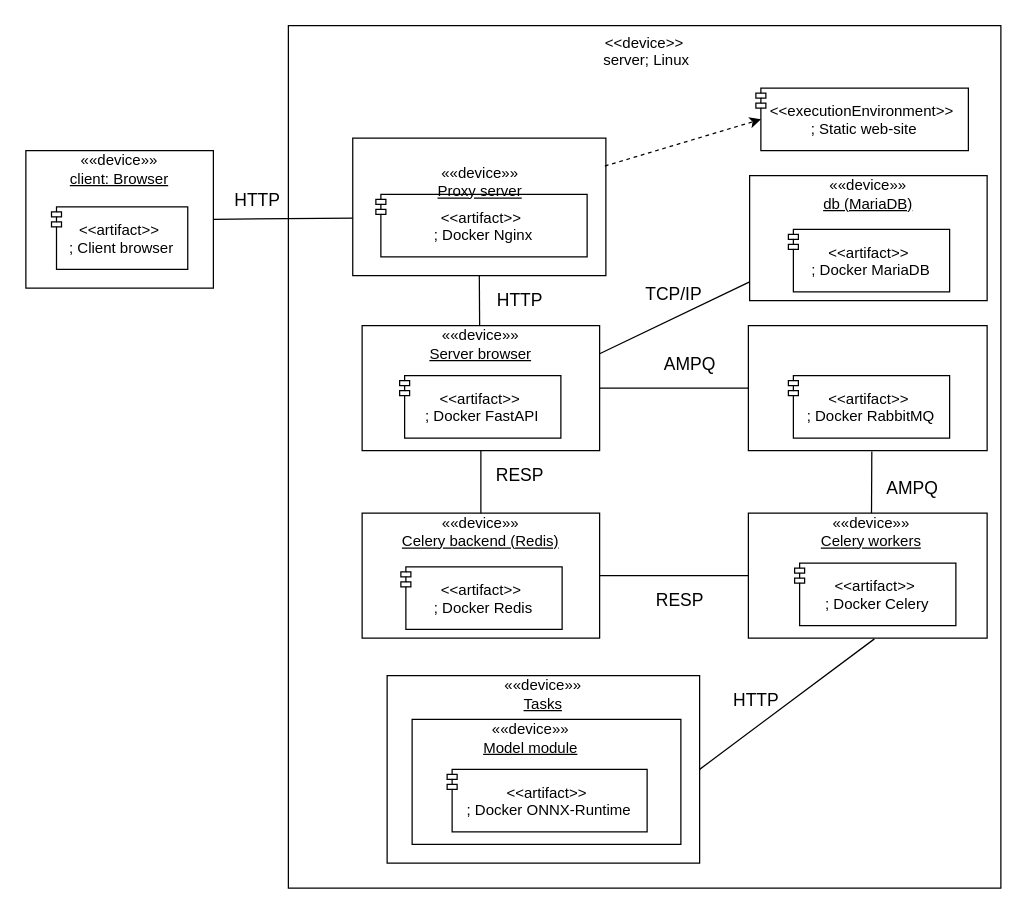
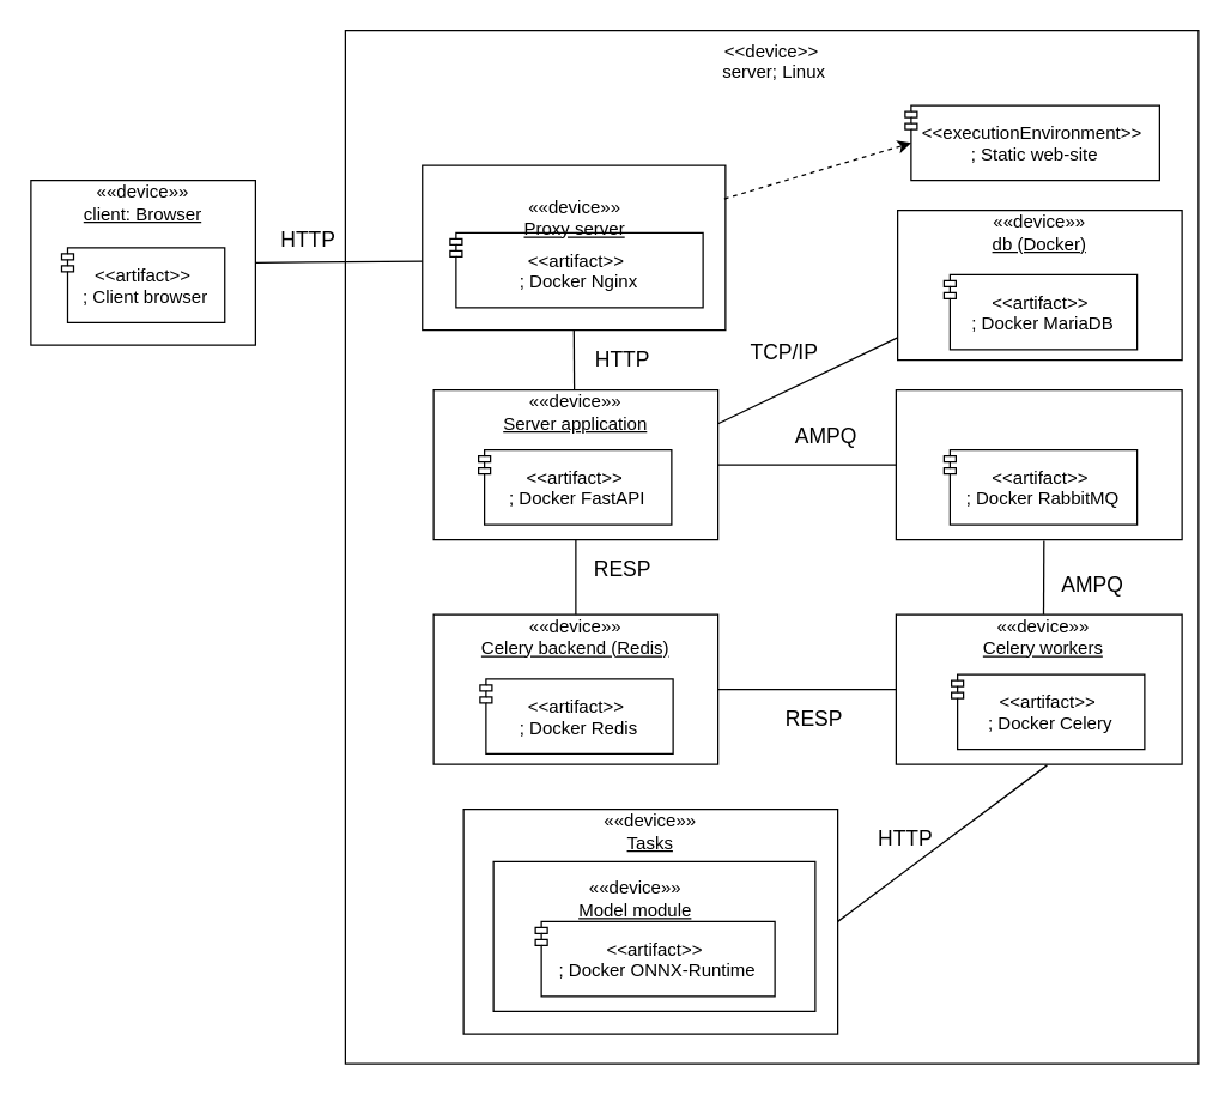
- <mxCell id="35" value="&lt;span&gt;««&lt;/span&gt;&lt;span&gt;device»&lt;/span&gt;&lt;span&gt;»&lt;/span&gt;&lt;br&gt;&lt;u&gt;db (MariaDB)&lt;/u&gt;" style="text;html=1;strokeColor=none;fillColor=none;align=center;verticalAlign=middle;whiteSpace=wrap;rounded=0;" vertex="1" parent="1"><mxGeometry x="599" y="140" width="190" height="30" as="geometry" /></mxCell>
+ <mxCell id="35" value="&lt;span&gt;««&lt;/span&gt;&lt;span&gt;device»&lt;/span&gt;&lt;span&gt;»&lt;/span&gt;&lt;br&gt;&lt;u&gt;db (Docker)&lt;/u&gt;" style="text;html=1;strokeColor=none;fillColor=none;align=center;verticalAlign=middle;whiteSpace=wrap;rounded=0;" vertex="1" parent="1"><mxGeometry x="599" y="140" width="190" height="30" as="geometry" /></mxCell>
- <mxCell id="37" value="TCP/IP" style="text;whiteSpace=wrap;html=1;fontSize=14;" vertex="1" parent="1"><mxGeometry x="514" y="220" width="60" height="30" as="geometry" /></mxCell>
+ <mxCell id="37" value="TCP/IP" style="text;whiteSpace=wrap;html=1;fontSize=14;" vertex="1" parent="1"><mxGeometry x="499" y="220" width="60" height="30" as="geometry" /></mxCell>
- <mxCell id="8" value="&lt;span&gt;««&lt;/span&gt;&lt;span&gt;device»&lt;/span&gt;&lt;span&gt;»&lt;/span&gt;&lt;br&gt;&lt;u&gt;Server browser&lt;/u&gt;" style="text;html=1;strokeColor=none;fillColor=none;align=center;verticalAlign=middle;whiteSpace=wrap;rounded=0;" parent="1" vertex="1"><mxGeometry x="289" y="260" width="190" height="30" as="geometry" /></mxCell>
+ <mxCell id="8" value="&lt;span&gt;««&lt;/span&gt;&lt;span&gt;device»&lt;/span&gt;&lt;span&gt;»&lt;/span&gt;&lt;br&gt;&lt;u&gt;Server application&lt;/u&gt;" style="text;html=1;strokeColor=none;fillColor=none;align=center;verticalAlign=middle;whiteSpace=wrap;rounded=0;" parent="1" vertex="1"><mxGeometry x="289" y="260" width="190" height="30" as="geometry" /></mxCell>
- <mxCell id="26" value="&lt;span&gt;««&lt;/span&gt;&lt;span&gt;device»&lt;/span&gt;&lt;span&gt;»&lt;/span&gt;&lt;br&gt;&lt;u&gt;Model module&lt;/u&gt;" style="text;html=1;strokeColor=none;fillColor=none;align=center;verticalAlign=middle;whiteSpace=wrap;rounded=0;" parent="1" vertex="1"><mxGeometry x="359" y="575" width="130" height="30" as="geometry" /></mxCell>
+ <mxCell id="26" value="&lt;span&gt;««&lt;/span&gt;&lt;span&gt;device»&lt;/span&gt;&lt;span&gt;»&lt;/span&gt;&lt;br&gt;&lt;u&gt;Model module&lt;/u&gt;" style="text;html=1;strokeColor=none;fillColor=none;align=center;verticalAlign=middle;whiteSpace=wrap;rounded=0;" parent="1" vertex="1"><mxGeometry x="359" y="585" width="130" height="30" as="geometry" /></mxCell>
